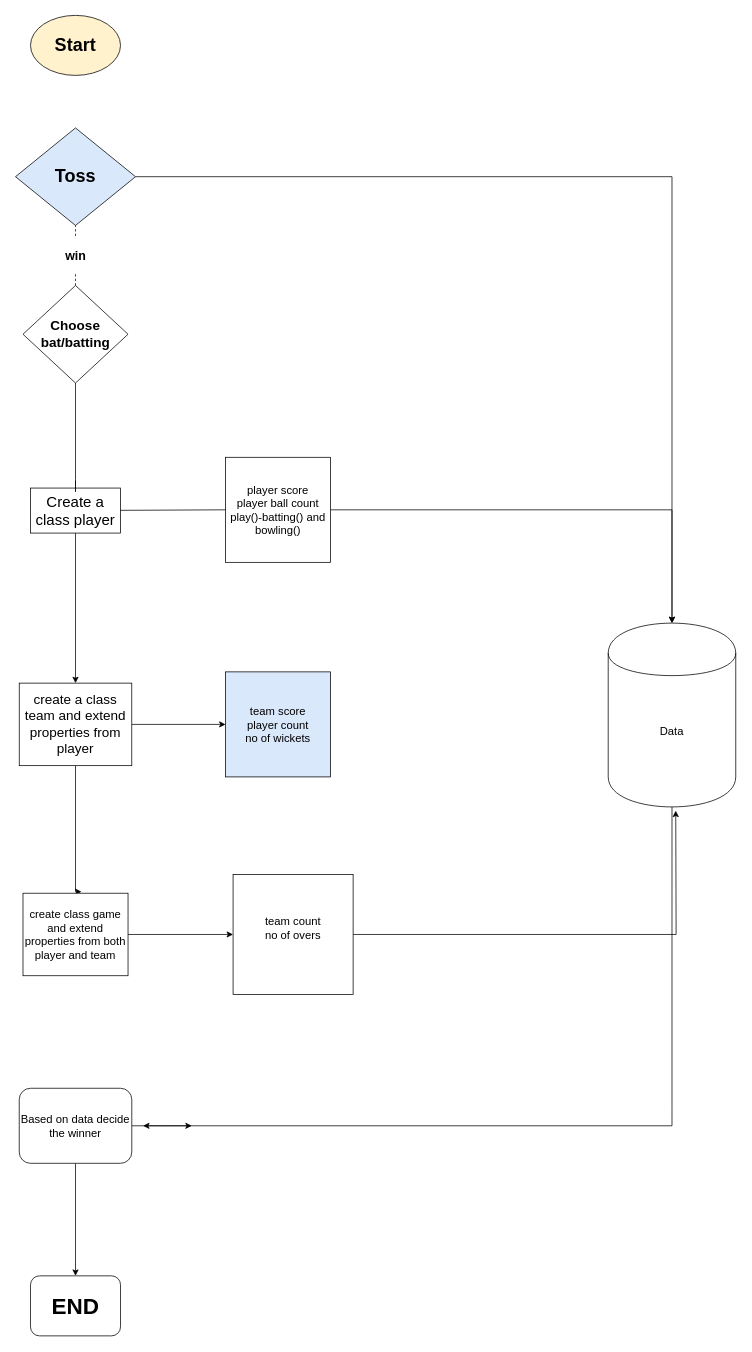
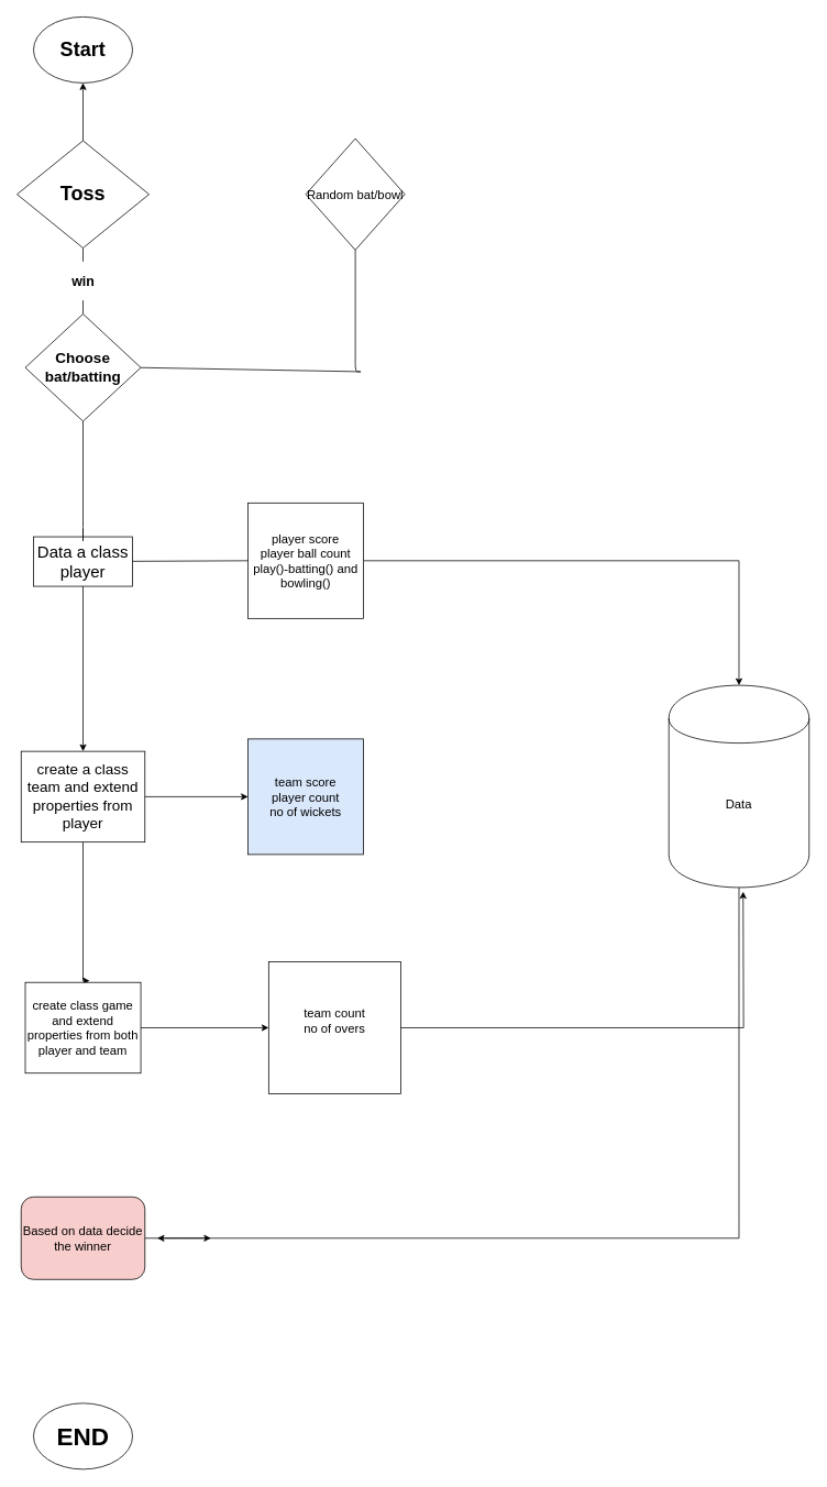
- <mxCell id="2" value="&lt;h1&gt;Start&lt;/h1&gt;" style="ellipse;whiteSpace=wrap;html=1;fillColor=#fff2cc;" vertex="1" parent="1"><mxGeometry x="40" y="20" width="120" height="80" as="geometry" /></mxCell>
+ <mxCell id="2" value="&lt;h1&gt;Start&lt;/h1&gt;" style="ellipse;whiteSpace=wrap;html=1;" vertex="1" parent="1"><mxGeometry x="40" y="20" width="120" height="80" as="geometry" /></mxCell>
- <mxCell id="4" value="&lt;h1&gt;Toss&lt;/h1&gt;" style="rhombus;whiteSpace=wrap;html=1;fillColor=#dae8fc;" vertex="1" parent="1"><mxGeometry x="20" y="170" width="160" height="130" as="geometry" /></mxCell>
+ <mxCell id="4" value="&lt;h1&gt;Toss&lt;/h1&gt;" style="rhombus;whiteSpace=wrap;html=1;" vertex="1" parent="1"><mxGeometry x="20" y="170" width="160" height="130" as="geometry" /></mxCell>
+ <mxCell id="14" value="Random bat/bowl" style="rhombus;whiteSpace=wrap;html=1;fontSize=15;" vertex="1" parent="1"><mxGeometry x="370" y="167.5" width="120" height="135" as="geometry" /></mxCell>
- <mxCell id="3" value="" style="edgeStyle=orthogonalEdgeStyle;rounded=0;orthogonalLoop=1;jettySize=auto;html=1;" edge="1" parent="1" source="4" target="24"><mxGeometry relative="1" as="geometry" /></mxCell>
+ <mxCell id="3" value="" style="edgeStyle=orthogonalEdgeStyle;rounded=0;orthogonalLoop=1;jettySize=auto;html=1;" edge="1" parent="1" source="4" target="2"><mxGeometry relative="1" as="geometry" /></mxCell>
- <mxCell id="6" value="&lt;h2&gt;win&lt;/h2&gt;" style="endArrow=none;html=1;exitX=0.5;exitY=0;exitDx=0;exitDy=0;dashed=1;" edge="1" parent="1" source="5" target="4"><mxGeometry width="50" height="50" relative="1" as="geometry"><mxPoint x="100" y="330" as="sourcePoint" /><mxPoint x="150" y="280" as="targetPoint" /></mxGeometry></mxCell>
+ <mxCell id="6" value="&lt;h2&gt;win&lt;/h2&gt;" style="endArrow=none;html=1;exitX=0.5;exitY=0;exitDx=0;exitDy=0;" edge="1" parent="1" source="5" target="4"><mxGeometry width="50" height="50" relative="1" as="geometry"><mxPoint x="100" y="330" as="sourcePoint" /><mxPoint x="150" y="280" as="targetPoint" /></mxGeometry></mxCell>
+ <mxCell id="15" value="" style="endArrow=none;html=1;fontSize=15;exitX=1;exitY=0.5;exitDx=0;exitDy=0;" edge="1" parent="1" source="5" target="14"><mxGeometry width="50" height="50" relative="1" as="geometry"><mxPoint x="100" y="390" as="sourcePoint" /><mxPoint x="150" y="340" as="targetPoint" /><Array as="points"><mxPoint x="440" y="450" /><mxPoint x="430" y="450" /></Array></mxGeometry></mxCell>
- <mxCell id="8" value="Create a class player" style="rounded=0;whiteSpace=wrap;html=1;fontSize=20;" vertex="1" parent="1"><mxGeometry x="40" y="650" width="120" height="60" as="geometry" /></mxCell>
+ <mxCell id="8" value="Data a class player" style="rounded=0;whiteSpace=wrap;html=1;fontSize=20;" vertex="1" parent="1"><mxGeometry x="40" y="650" width="120" height="60" as="geometry" /></mxCell>
- <mxCell id="21" value="&lt;div&gt;team count&lt;/div&gt;&lt;div&gt;no of overs&lt;/div&gt;&lt;div&gt;&lt;br&gt;&lt;/div&gt;" style="whiteSpace=wrap;html=1;aspect=fixed;fontSize=15;" vertex="1" parent="1"><mxGeometry x="310" y="1165" width="160" height="160" as="geometry" /></mxCell>
+ <mxCell id="21" value="&lt;div&gt;team count&lt;/div&gt;&lt;div&gt;no of overs&lt;/div&gt;&lt;div&gt;&lt;br&gt;&lt;/div&gt;" style="whiteSpace=wrap;html=1;aspect=fixed;fontSize=15;" vertex="1" parent="1"><mxGeometry x="325" y="1165" width="160" height="160" as="geometry" /></mxCell>
- <mxCell id="27" value="Based on data decide the winner" style="rounded=1;whiteSpace=wrap;html=1;fontSize=15;" vertex="1" parent="1"><mxGeometry x="25" y="1450" width="150" height="100" as="geometry" /></mxCell>
+ <mxCell id="27" value="Based on data decide the winner" style="rounded=1;whiteSpace=wrap;html=1;fontSize=15;fillColor=#f8cecc;" vertex="1" parent="1"><mxGeometry x="25" y="1450" width="150" height="100" as="geometry" /></mxCell>
- <mxCell id="26" style="edgeStyle=orthogonalEdgeStyle;rounded=0;orthogonalLoop=1;jettySize=auto;html=1;exitX=0.5;exitY=1;exitDx=0;exitDy=0;entryX=0.5;entryY=0;entryDx=0;entryDy=0;fontSize=15;" edge="1" parent="1" source="27" target="28"><mxGeometry relative="1" as="geometry" /></mxCell>
- <mxCell id="28" value="&lt;h1&gt;END&lt;/h1&gt;" style="whiteSpace=wrap;html=1;fontSize=15;rounded=1;" vertex="1" parent="1"><mxGeometry x="40" y="1700" width="120" height="80" as="geometry" /></mxCell>
+ <mxCell id="28" value="&lt;h1&gt;END&lt;/h1&gt;" style="ellipse;whiteSpace=wrap;html=1;fontSize=15;" vertex="1" parent="1"><mxGeometry x="40" y="1700" width="120" height="80" as="geometry" /></mxCell>
